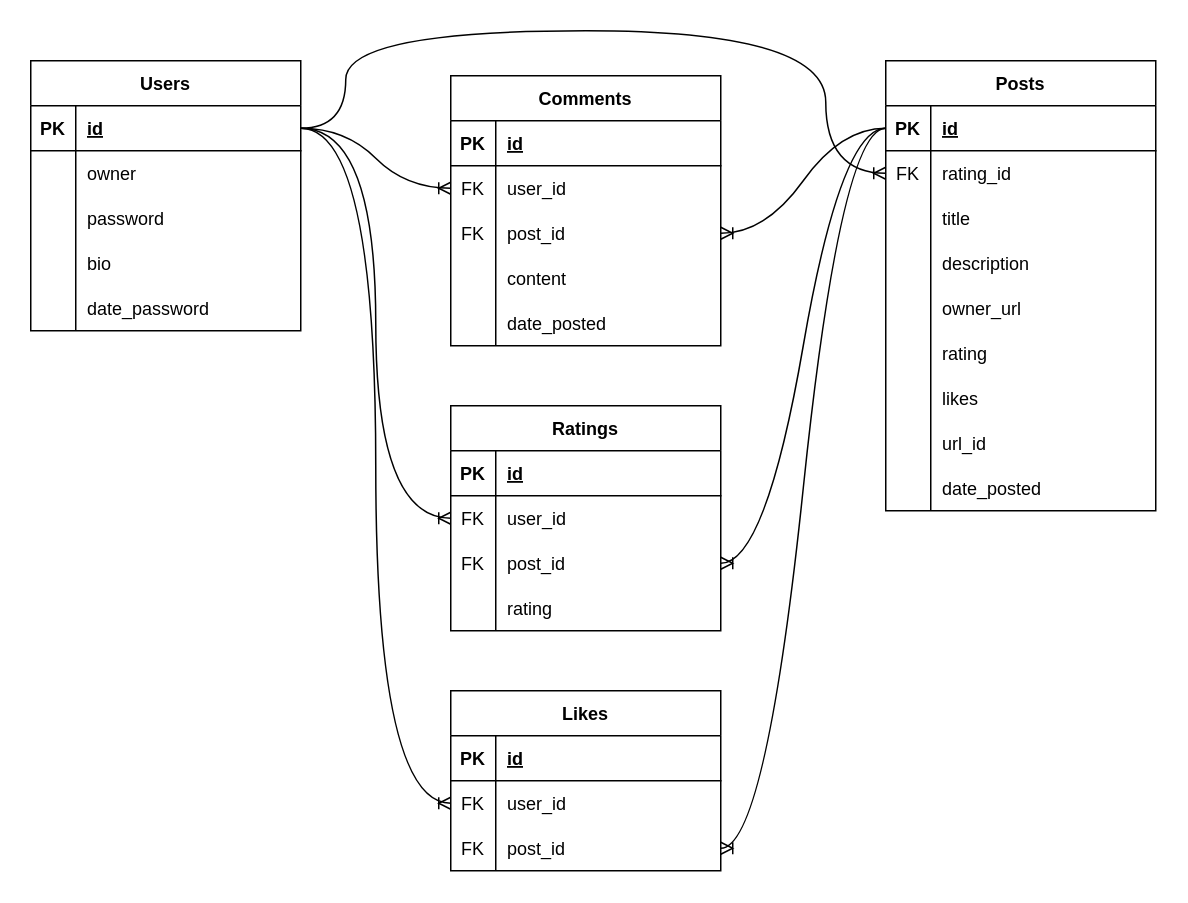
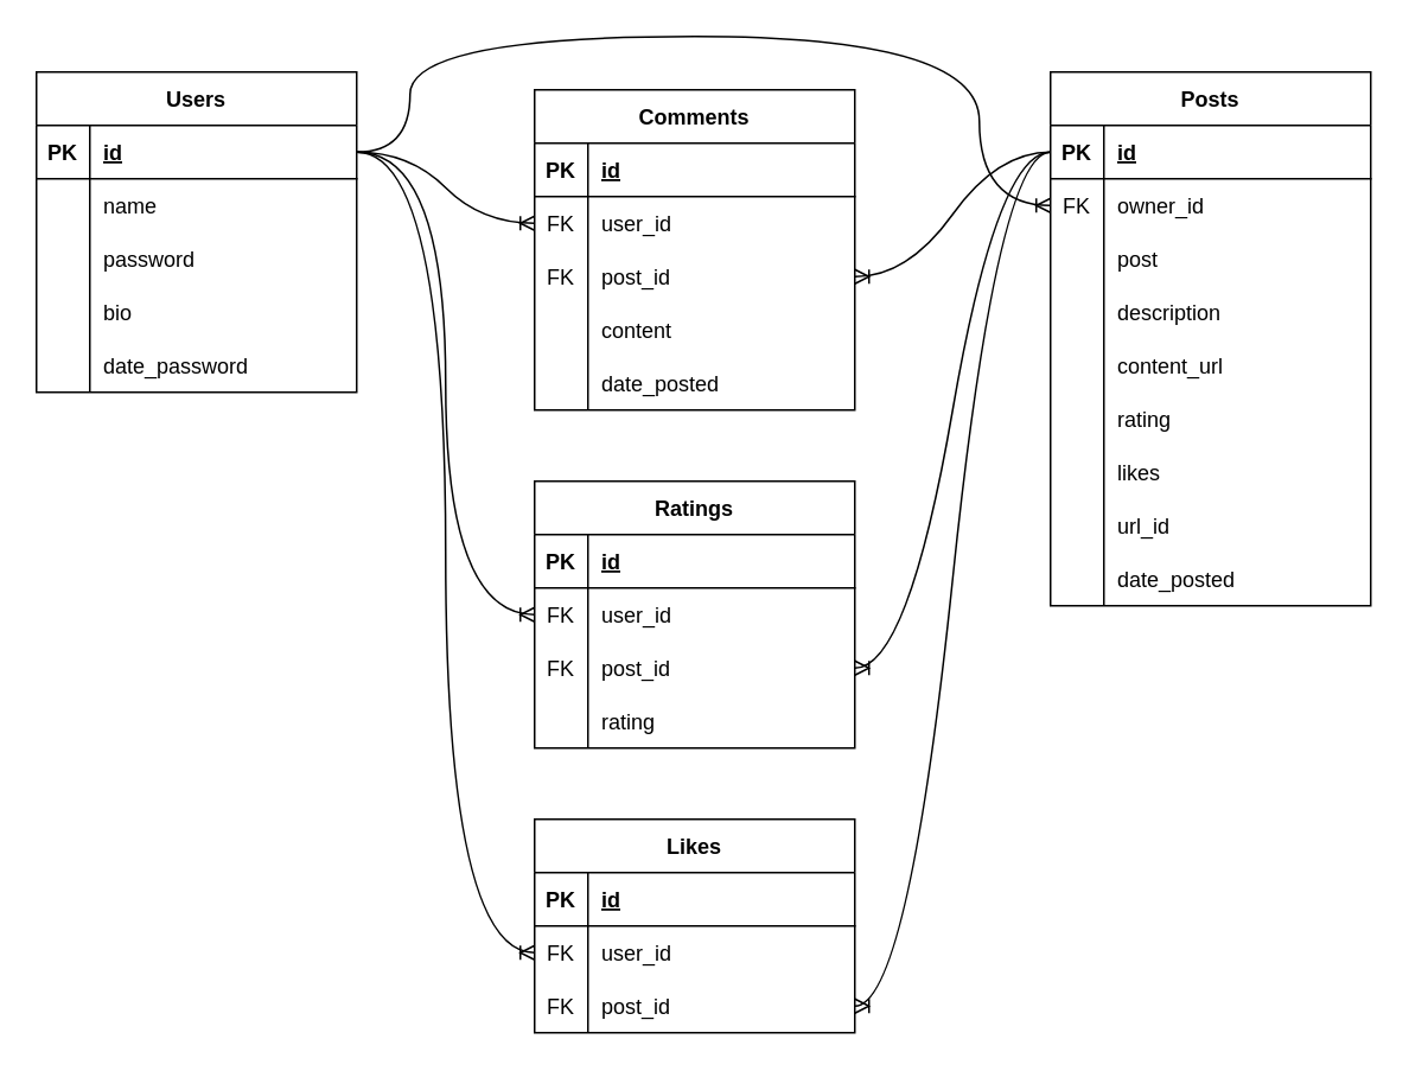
- <mxCell id="8" value="owner" style="shape=partialRectangle;connectable=0;fillColor=none;top=0;left=0;bottom=0;right=0;align=left;spacingLeft=6;overflow=hidden;" vertex="1" parent="6"><mxGeometry x="30" width="150" height="30" as="geometry"><mxRectangle width="150" height="30" as="alternateBounds" /></mxGeometry></mxCell>
+ <mxCell id="8" value="name" style="shape=partialRectangle;connectable=0;fillColor=none;top=0;left=0;bottom=0;right=0;align=left;spacingLeft=6;overflow=hidden;" vertex="1" parent="6"><mxGeometry x="30" width="150" height="30" as="geometry"><mxRectangle width="150" height="30" as="alternateBounds" /></mxGeometry></mxCell>
- <mxCell id="24" value="rating_id" style="shape=partialRectangle;connectable=0;fillColor=none;top=0;left=0;bottom=0;right=0;align=left;spacingLeft=6;overflow=hidden;" vertex="1" parent="22"><mxGeometry x="30" width="150" height="30" as="geometry"><mxRectangle width="150" height="30" as="alternateBounds" /></mxGeometry></mxCell>
+ <mxCell id="24" value="owner_id" style="shape=partialRectangle;connectable=0;fillColor=none;top=0;left=0;bottom=0;right=0;align=left;spacingLeft=6;overflow=hidden;" vertex="1" parent="22"><mxGeometry x="30" width="150" height="30" as="geometry"><mxRectangle width="150" height="30" as="alternateBounds" /></mxGeometry></mxCell>
- <mxCell id="27" value="title" style="shape=partialRectangle;connectable=0;fillColor=none;top=0;left=0;bottom=0;right=0;align=left;spacingLeft=6;overflow=hidden;" vertex="1" parent="25"><mxGeometry x="30" width="150" height="30" as="geometry"><mxRectangle width="150" height="30" as="alternateBounds" /></mxGeometry></mxCell>
+ <mxCell id="27" value="post" style="shape=partialRectangle;connectable=0;fillColor=none;top=0;left=0;bottom=0;right=0;align=left;spacingLeft=6;overflow=hidden;" vertex="1" parent="25"><mxGeometry x="30" width="150" height="30" as="geometry"><mxRectangle width="150" height="30" as="alternateBounds" /></mxGeometry></mxCell>
- <mxCell id="33" value="owner_url" style="shape=partialRectangle;connectable=0;fillColor=none;top=0;left=0;bottom=0;right=0;align=left;spacingLeft=6;overflow=hidden;" vertex="1" parent="31"><mxGeometry x="30" width="150" height="30" as="geometry"><mxRectangle width="150" height="30" as="alternateBounds" /></mxGeometry></mxCell>
+ <mxCell id="33" value="content_url" style="shape=partialRectangle;connectable=0;fillColor=none;top=0;left=0;bottom=0;right=0;align=left;spacingLeft=6;overflow=hidden;" vertex="1" parent="31"><mxGeometry x="30" width="150" height="30" as="geometry"><mxRectangle width="150" height="30" as="alternateBounds" /></mxGeometry></mxCell>
